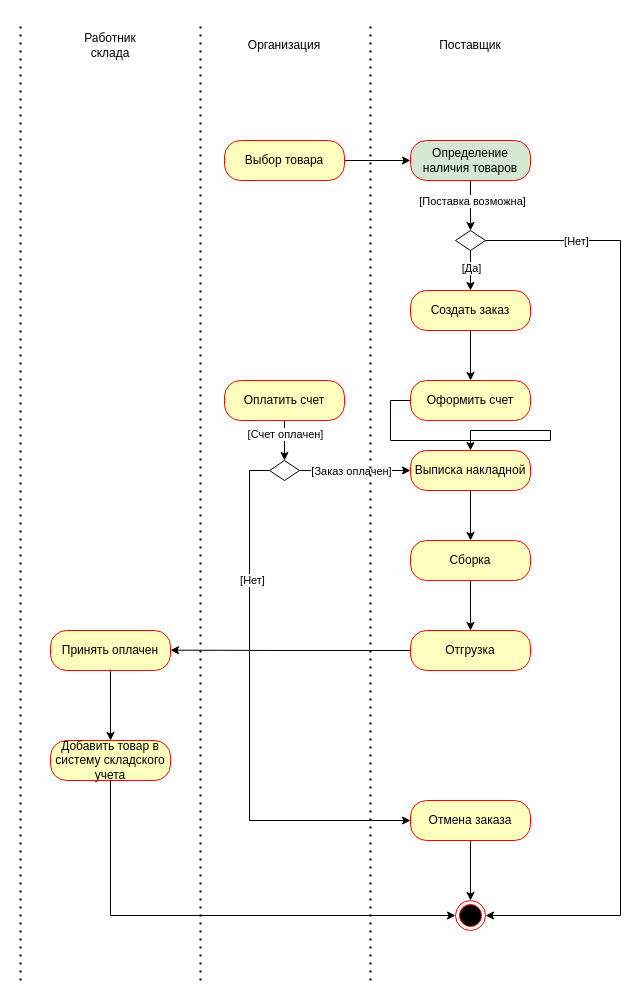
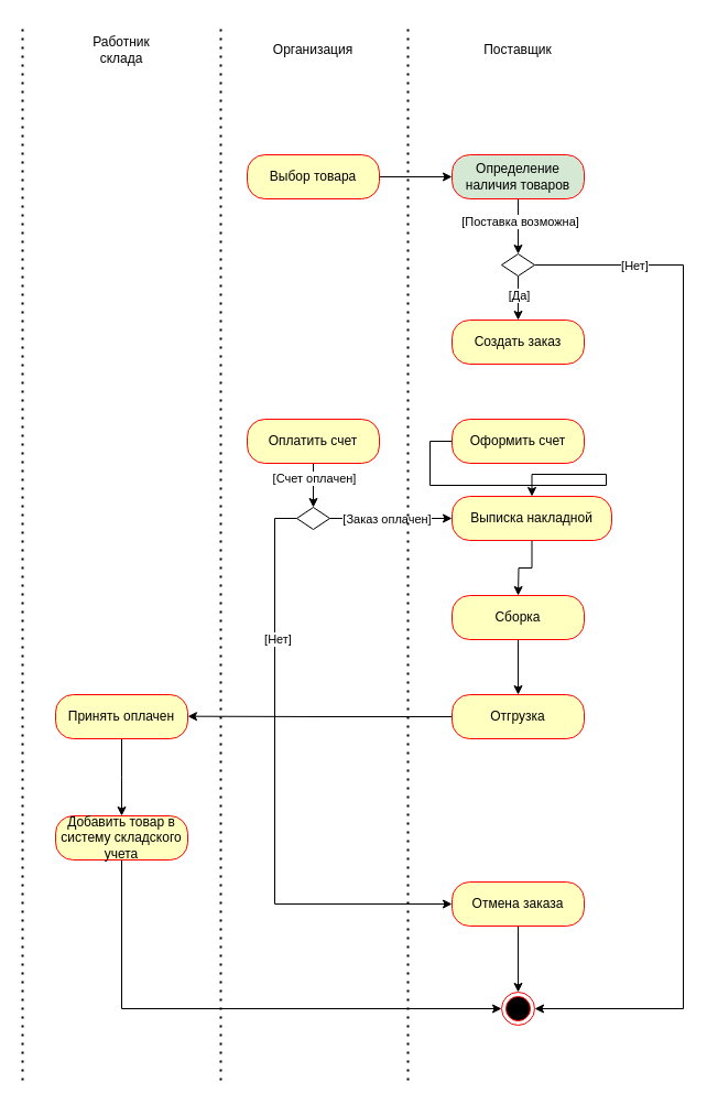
- <mxCell id="15" style="edgeStyle=orthogonalEdgeStyle;rounded=0;orthogonalLoop=1;jettySize=auto;html=1;exitX=0.5;exitY=1;exitDx=0;exitDy=0;" edge="1" parent="1" source="16" target="18"><mxGeometry relative="1" as="geometry" /></mxCell>
- <mxCell id="32" value="Выписка накладной" style="rounded=1;whiteSpace=wrap;html=1;arcSize=40;fontColor=#000000;fillColor=#ffffc0;strokeColor=#ff0000;" vertex="1" parent="1"><mxGeometry x="410" y="450" width="120" height="40" as="geometry" /></mxCell>
+ <mxCell id="32" value="Выписка накладной" style="rounded=1;whiteSpace=wrap;html=1;arcSize=40;fontColor=#000000;fillColor=#ffffc0;strokeColor=#ff0000;" vertex="1" parent="1"><mxGeometry x="410" y="450" width="145" height="40" as="geometry" /></mxCell>
